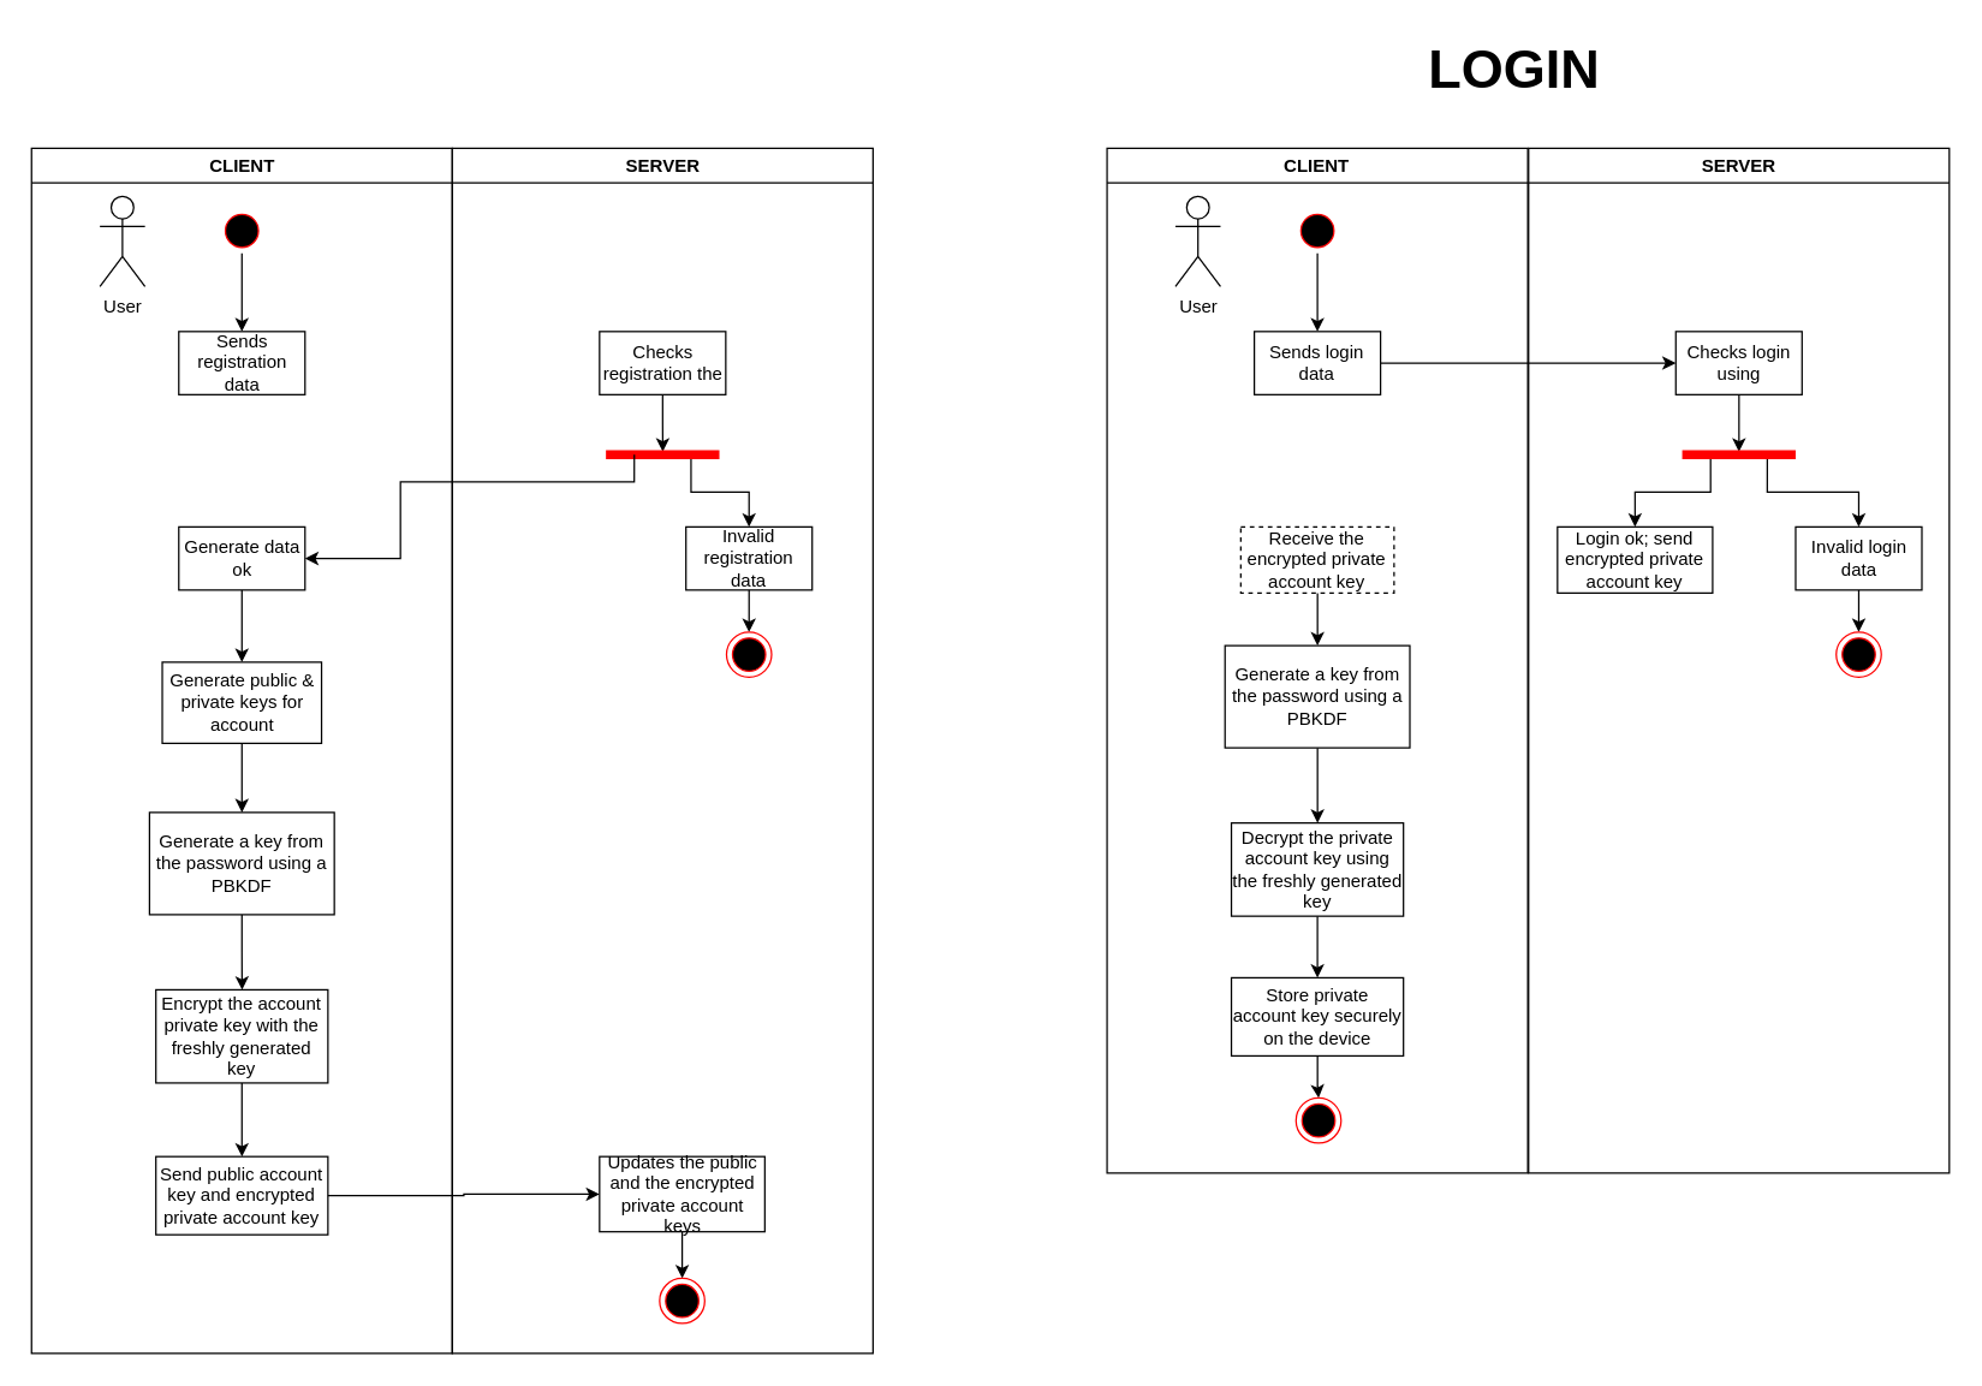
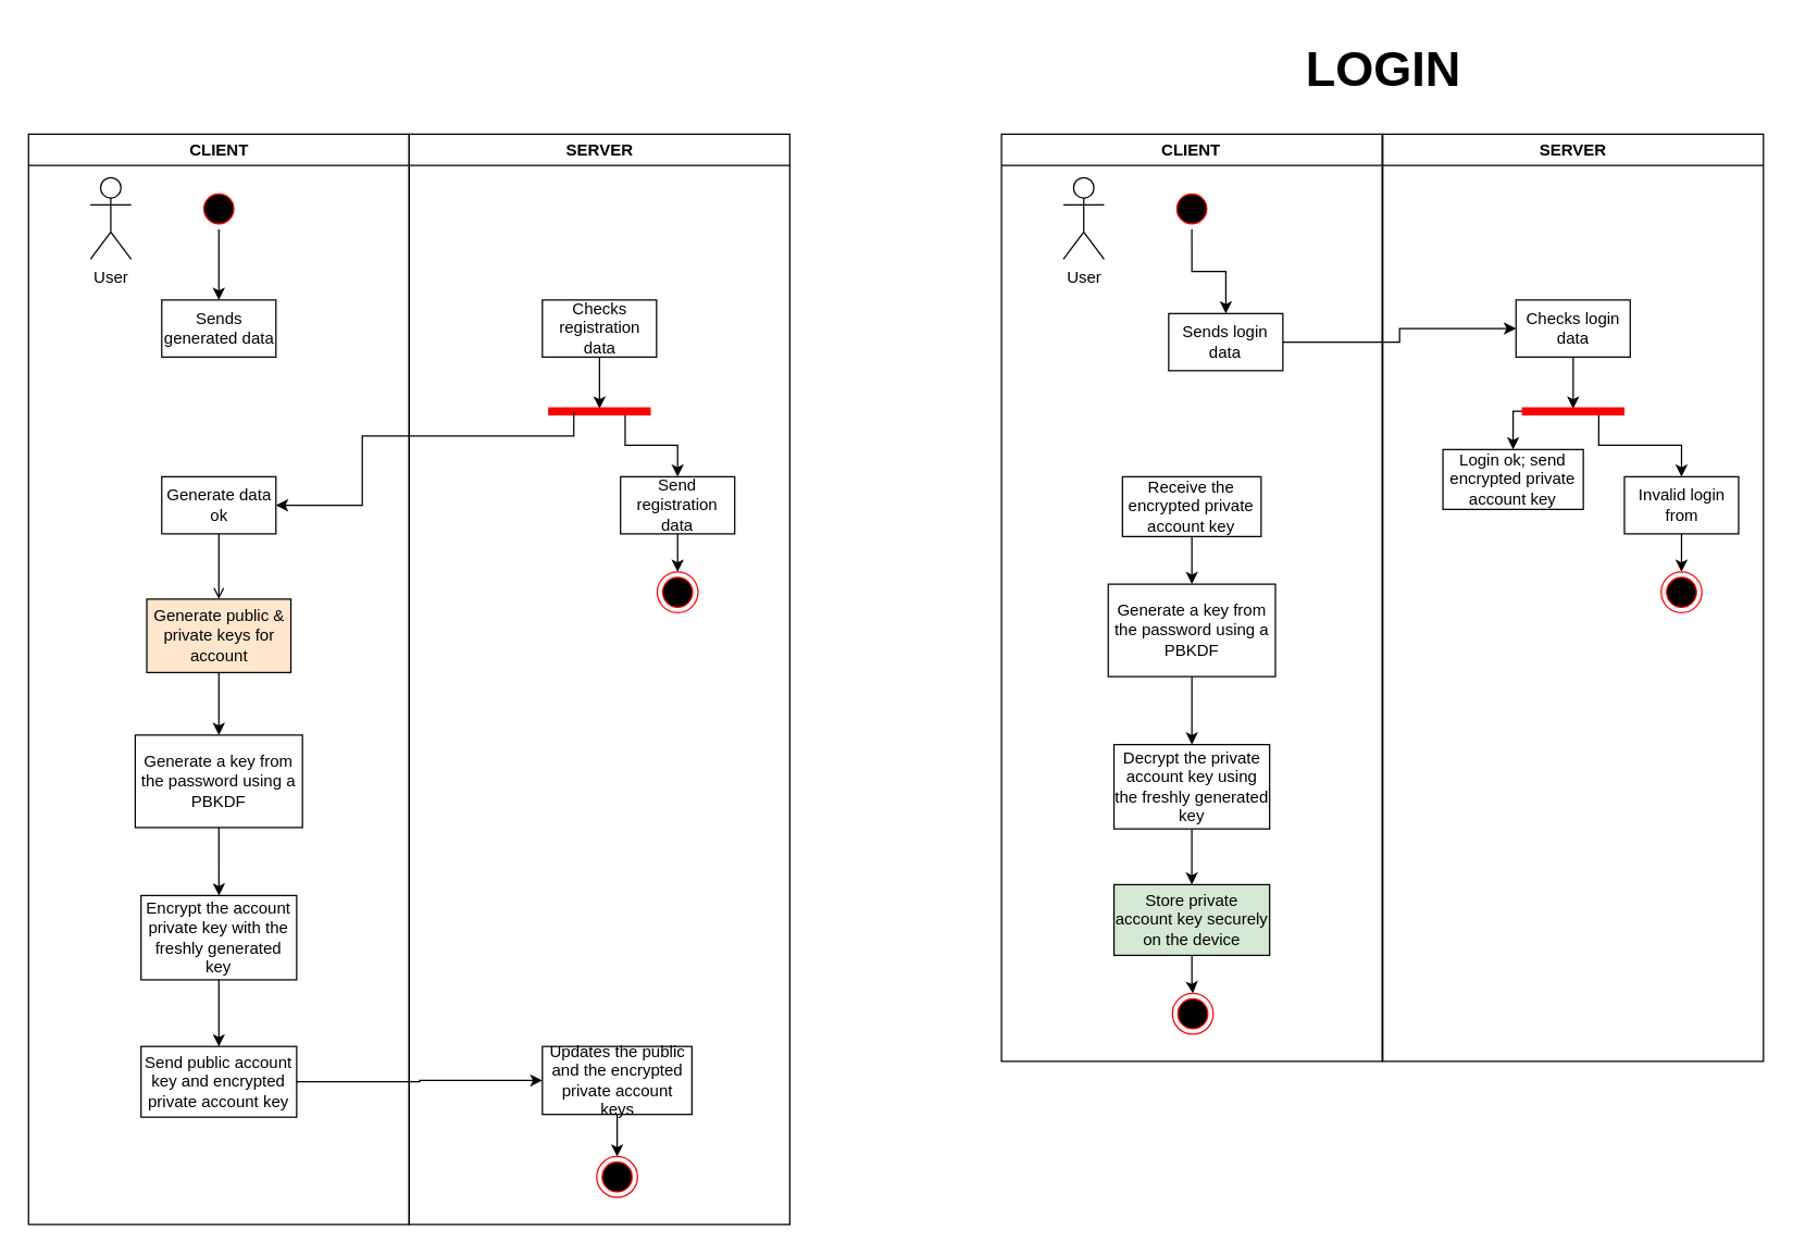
- <mxCell id="43" value="&lt;b&gt;&lt;font style=&quot;font-size: 36px;&quot;&gt;LOGIN&lt;/font&gt;&lt;/b&gt;" style="text;html=1;align=center;verticalAlign=middle;resizable=0;points=[];autosize=1;strokeColor=none;fillColor=none;" parent="1" vertex="1"><mxGeometry x="936.5" y="15" width="140" height="60" as="geometry" /></mxCell>
+ <mxCell id="43" value="&lt;b&gt;&lt;font style=&quot;font-size: 36px;&quot;&gt;LOGIN&lt;/font&gt;&lt;/b&gt;" style="text;html=1;align=center;verticalAlign=middle;resizable=0;points=[];autosize=1;strokeColor=none;fillColor=none;" parent="1" vertex="1"><mxGeometry x="946.5" y="20" width="140" height="60" as="geometry" /></mxCell>
- <mxCell id="6" value="Sends registration data" style="rounded=0;whiteSpace=wrap;html=1;" parent="2" vertex="1"><mxGeometry x="98" y="122" width="84" height="42" as="geometry" /></mxCell>
+ <mxCell id="6" value="Sends generated data" style="rounded=0;whiteSpace=wrap;html=1;" parent="2" vertex="1"><mxGeometry x="98" y="122" width="84" height="42" as="geometry" /></mxCell>
- <mxCell id="18" value="Checks registration the" style="rounded=0;whiteSpace=wrap;html=1;" parent="16" vertex="1"><mxGeometry x="98" y="122" width="84" height="42" as="geometry" /></mxCell>
+ <mxCell id="18" value="Checks registration data" style="rounded=0;whiteSpace=wrap;html=1;" parent="16" vertex="1"><mxGeometry x="98" y="122" width="84" height="42" as="geometry" /></mxCell>
- <mxCell id="33" value="Sends login data" style="rounded=0;whiteSpace=wrap;html=1;" parent="29" vertex="1"><mxGeometry x="98" y="122" width="84" height="42" as="geometry" /></mxCell>
+ <mxCell id="33" value="Sends login data" style="rounded=0;whiteSpace=wrap;html=1;" parent="29" vertex="1"><mxGeometry x="123" y="132" width="84" height="42" as="geometry" /></mxCell>
- <mxCell id="46" value="Checks login using" style="rounded=0;whiteSpace=wrap;html=1;" parent="44" vertex="1"><mxGeometry x="98" y="122" width="84" height="42" as="geometry" /></mxCell>
+ <mxCell id="46" value="Checks login data" style="rounded=0;whiteSpace=wrap;html=1;" parent="44" vertex="1"><mxGeometry x="98" y="122" width="84" height="42" as="geometry" /></mxCell>
- <mxCell id="22" value="Invalid registration data" style="rounded=0;whiteSpace=wrap;html=1;" parent="16" vertex="1"><mxGeometry x="155.5" y="252" width="84" height="42" as="geometry" /></mxCell>
+ <mxCell id="22" value="Send registration data" style="rounded=0;whiteSpace=wrap;html=1;" parent="16" vertex="1"><mxGeometry x="155.5" y="252" width="84" height="42" as="geometry" /></mxCell>
- <mxCell id="51" value="Invalid login data" style="rounded=0;whiteSpace=wrap;html=1;" parent="44" vertex="1"><mxGeometry x="177.75" y="252" width="84" height="42" as="geometry" /></mxCell>
+ <mxCell id="51" value="Invalid login from" style="rounded=0;whiteSpace=wrap;html=1;" parent="44" vertex="1"><mxGeometry x="177.75" y="252" width="84" height="42" as="geometry" /></mxCell>
- <mxCell id="35" value="Receive the encrypted private account key" style="rounded=0;whiteSpace=wrap;html=1;dashed=1;" parent="29" vertex="1"><mxGeometry x="89" y="252" width="102" height="44" as="geometry" /></mxCell>
+ <mxCell id="35" value="Receive the encrypted private account key" style="rounded=0;whiteSpace=wrap;html=1;" parent="29" vertex="1"><mxGeometry x="89" y="252" width="102" height="44" as="geometry" /></mxCell>
- <mxCell id="53" value="Login ok; send encrypted private account key" style="rounded=0;whiteSpace=wrap;html=1;" parent="44" vertex="1"><mxGeometry x="19.25" y="252" width="103.25" height="44" as="geometry" /></mxCell>
+ <mxCell id="53" value="Login ok; send encrypted private account key" style="rounded=0;whiteSpace=wrap;html=1;" parent="44" vertex="1"><mxGeometry x="44.25" y="232" width="103.25" height="44" as="geometry" /></mxCell>
- <mxCell id="7" value="" style="edgeStyle=orthogonalEdgeStyle;rounded=0;orthogonalLoop=1;jettySize=auto;html=1;" parent="2" source="8" target="10" edge="1"><mxGeometry relative="1" as="geometry" /></mxCell>
+ <mxCell id="7" value="" style="edgeStyle=orthogonalEdgeStyle;rounded=0;orthogonalLoop=1;jettySize=auto;html=1;endArrow=open;" parent="2" source="8" target="10" edge="1"><mxGeometry relative="1" as="geometry" /></mxCell>
- <mxCell id="10" value="Generate public &amp;amp; private keys for account" style="rounded=0;whiteSpace=wrap;html=1;" parent="2" vertex="1"><mxGeometry x="87" y="342" width="106" height="54" as="geometry" /></mxCell>
+ <mxCell id="10" value="Generate public &amp;amp; private keys for account" style="rounded=0;whiteSpace=wrap;html=1;fillColor=#ffe6cc;" parent="2" vertex="1"><mxGeometry x="87" y="342" width="106" height="54" as="geometry" /></mxCell>
- <mxCell id="41" value="Store private account key securely on the device" style="html=1;whiteSpace=wrap;" parent="29" vertex="1"><mxGeometry x="82.75" y="552" width="114.5" height="52" as="geometry" /></mxCell>
+ <mxCell id="41" value="Store private account key securely on the device" style="html=1;whiteSpace=wrap;fillColor=#d5e8d4;" parent="29" vertex="1"><mxGeometry x="82.75" y="552" width="114.5" height="52" as="geometry" /></mxCell>
